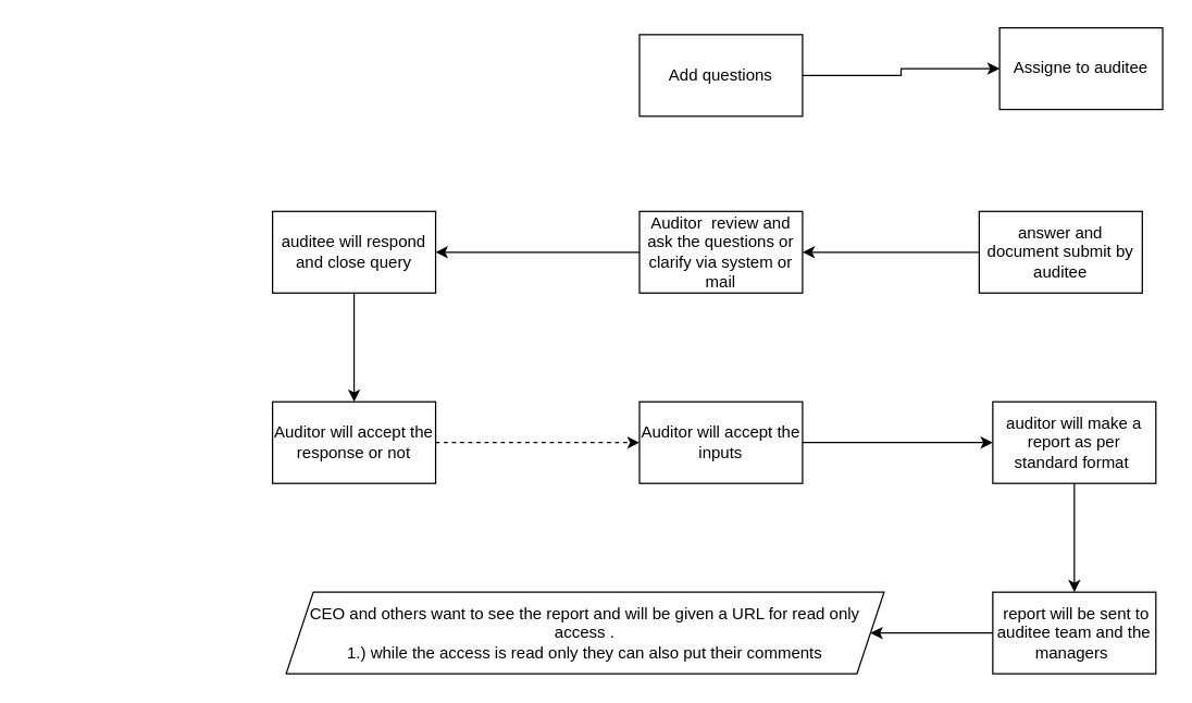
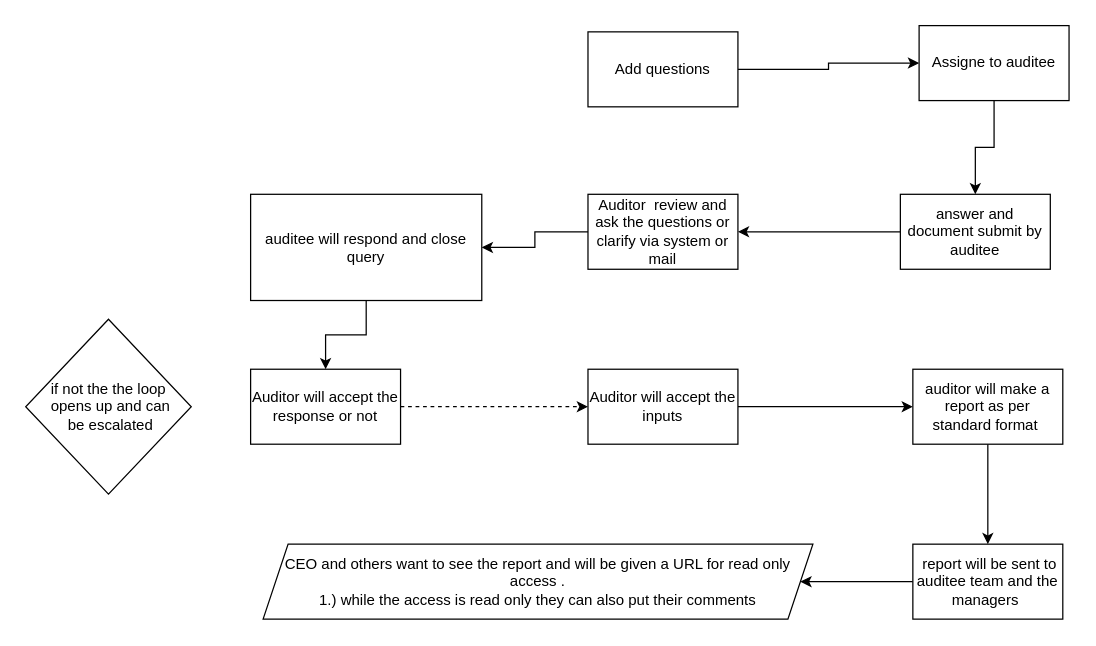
+ <mxCell id="4" value="" style="edgeStyle=orthogonalEdgeStyle;rounded=0;orthogonalLoop=1;jettySize=auto;html=1;fontSize=16;" edge="1" parent="1" source="5" target="7"><mxGeometry relative="1" as="geometry" /></mxCell>
- <mxCell id="11" value="auditee will respond and close query" style="whiteSpace=wrap;html=1;rounded=0;" vertex="1" parent="1"><mxGeometry x="200" y="155" width="120" height="60" as="geometry" /></mxCell>
+ <mxCell id="11" value="auditee will respond and close query" style="whiteSpace=wrap;html=1;rounded=0;" vertex="1" parent="1"><mxGeometry x="200" y="155" width="185" height="85" as="geometry" /></mxCell>
+ <mxCell id="16" value="&lt;div&gt;if not the the loop&lt;/div&gt;&lt;div&gt;&amp;nbsp;opens up and can&lt;/div&gt;&lt;div&gt;&amp;nbsp;be escalated&lt;/div&gt;" style="rhombus;whiteSpace=wrap;html=1;rounded=0;align=center;" vertex="1" parent="1"><mxGeometry x="20" y="255" width="132.5" height="140" as="geometry" /></mxCell>
